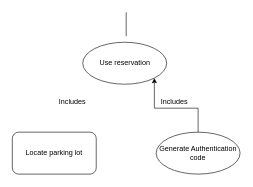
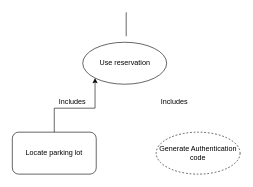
- <mxCell id="5" style="edgeStyle=orthogonalEdgeStyle;rounded=0;orthogonalLoop=1;jettySize=auto;html=1;exitX=0.5;exitY=0;exitDx=0;exitDy=0;entryX=1;entryY=1;entryDx=0;entryDy=0;" edge="1" parent="1" source="6" target="2"><mxGeometry relative="1" as="geometry" /></mxCell>
+ <mxCell id="3" style="edgeStyle=orthogonalEdgeStyle;rounded=0;orthogonalLoop=1;jettySize=auto;html=1;exitX=0.5;exitY=0;exitDx=0;exitDy=0;entryX=0;entryY=1;entryDx=0;entryDy=0;" edge="1" parent="1" source="4" target="2"><mxGeometry relative="1" as="geometry" /></mxCell>
- <mxCell id="6" value="Generate Authentication code" style="ellipse;whiteSpace=wrap;html=1;" vertex="1" parent="1"><mxGeometry x="260" y="220" width="140" height="70" as="geometry" /></mxCell>
+ <mxCell id="6" value="Generate Authentication code" style="ellipse;whiteSpace=wrap;html=1;dashed=1;" vertex="1" parent="1"><mxGeometry x="260" y="220" width="140" height="70" as="geometry" /></mxCell>
